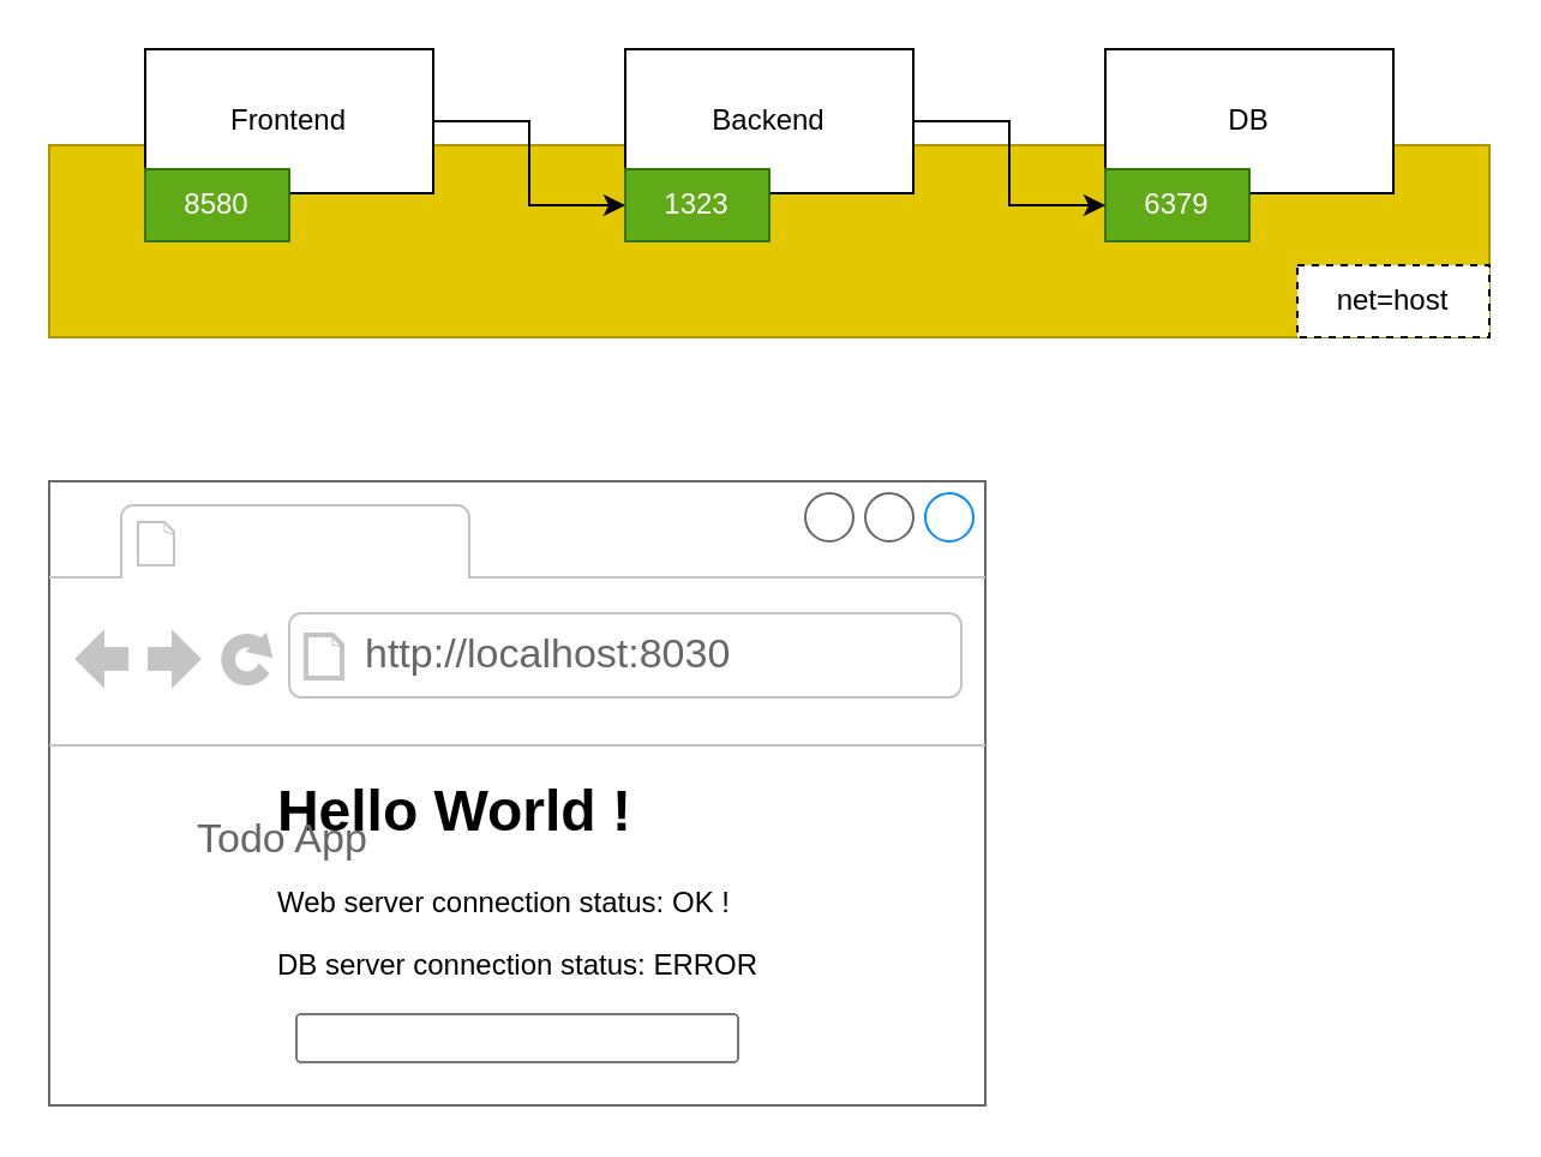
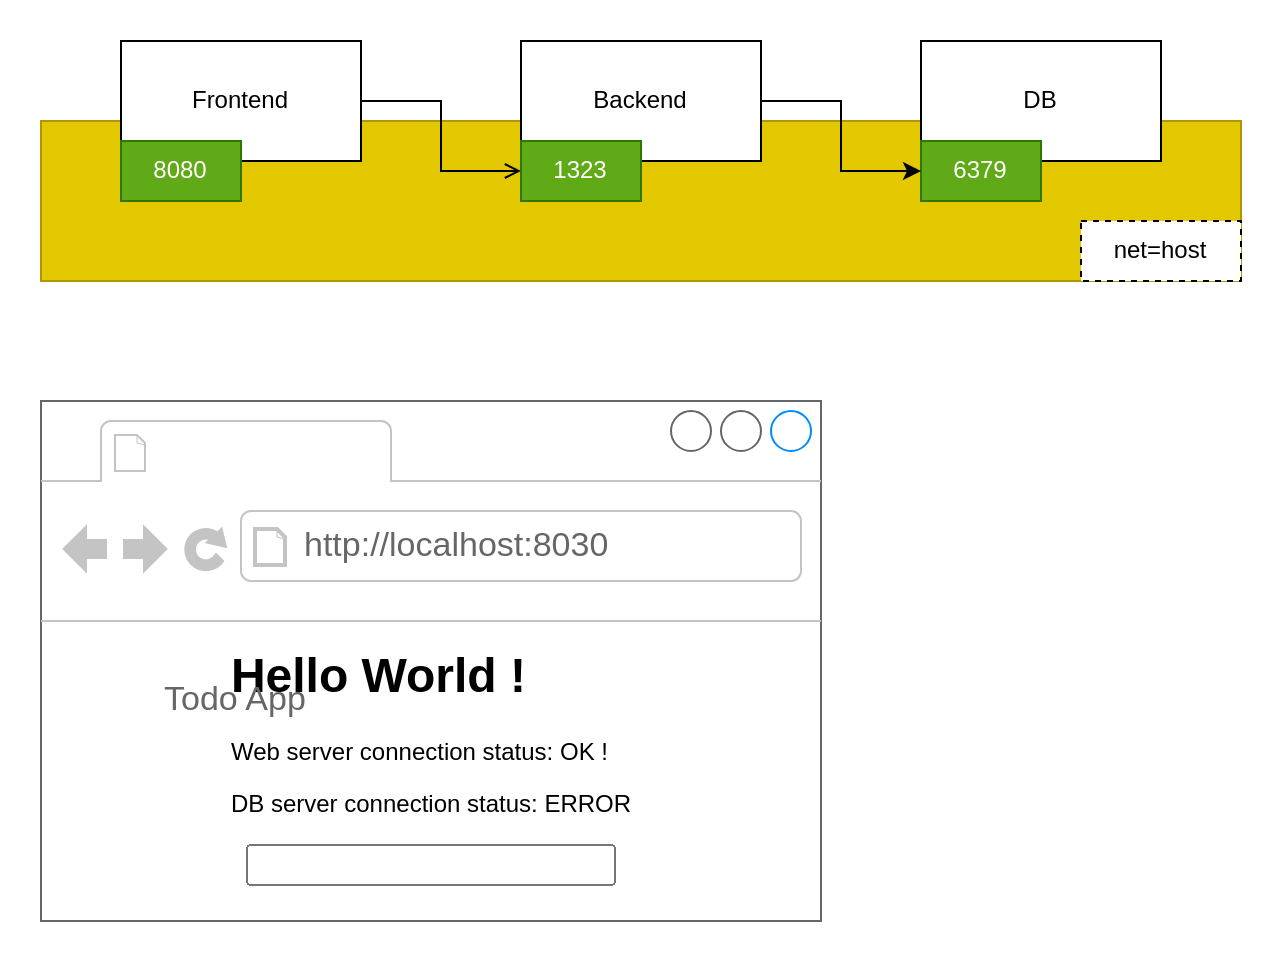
- <mxCell id="7" value="8580" style="rounded=0;whiteSpace=wrap;html=1;fillColor=#60a917;fontColor=#ffffff;strokeColor=#2D7600;" vertex="1" parent="1"><mxGeometry x="60" y="70" width="60" height="30" as="geometry" /></mxCell>
+ <mxCell id="7" value="8080" style="rounded=0;whiteSpace=wrap;html=1;fillColor=#60a917;fontColor=#ffffff;strokeColor=#2D7600;" vertex="1" parent="1"><mxGeometry x="60" y="70" width="60" height="30" as="geometry" /></mxCell>
- <mxCell id="3" style="edgeStyle=none;html=1;exitX=1;exitY=0.5;exitDx=0;exitDy=0;rounded=0;" edge="1" parent="1" source="4" target="8"><mxGeometry relative="1" as="geometry"><mxPoint x="200" y="50" as="targetPoint" /><Array as="points"><mxPoint x="220" y="50" /><mxPoint x="220" y="85" /></Array></mxGeometry></mxCell>
+ <mxCell id="3" style="edgeStyle=none;html=1;exitX=1;exitY=0.5;exitDx=0;exitDy=0;rounded=0;endArrow=open;" edge="1" parent="1" source="4" target="8"><mxGeometry relative="1" as="geometry"><mxPoint x="200" y="50" as="targetPoint" /><Array as="points"><mxPoint x="220" y="50" /><mxPoint x="220" y="85" /></Array></mxGeometry></mxCell>
